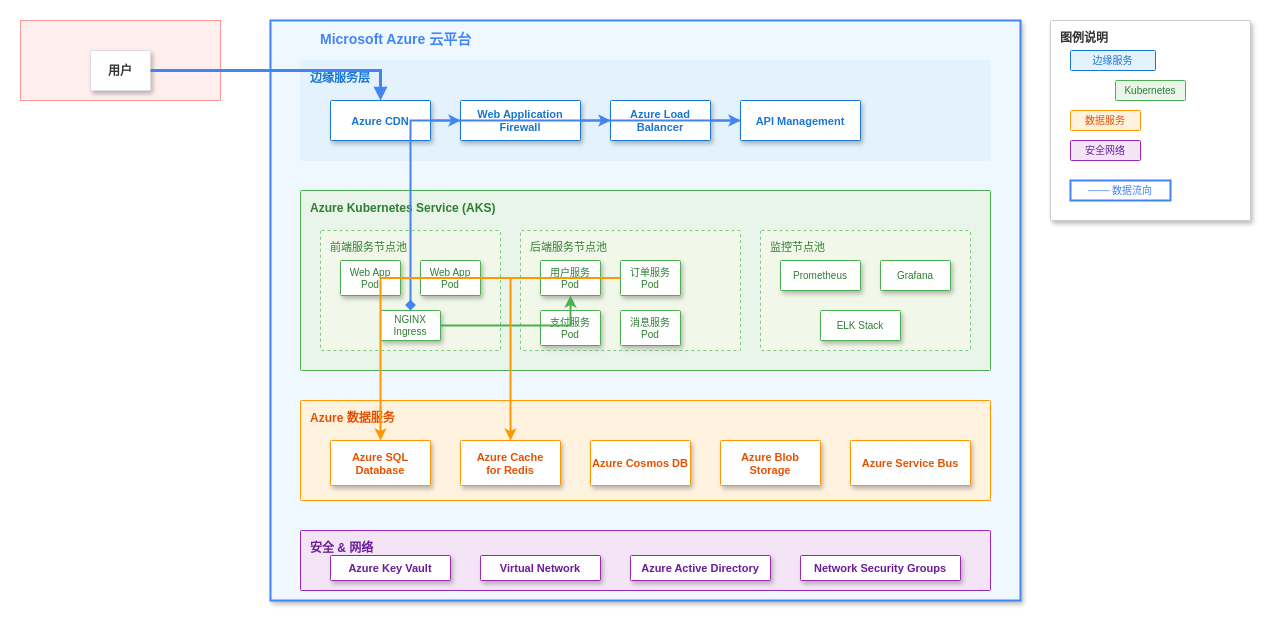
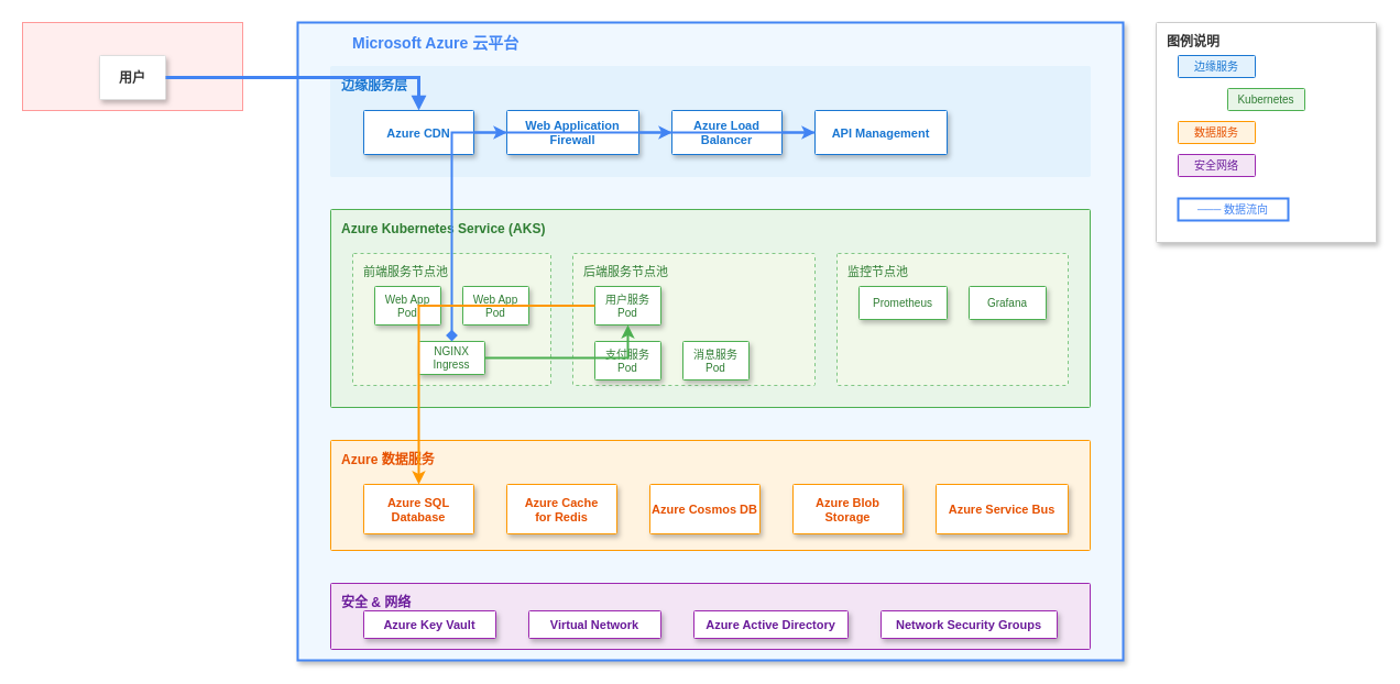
- <mxCell id="44" value="边缘服务" style="strokeColor=#1976D2;shadow=0;strokeWidth=1;rounded=1;absoluteArcSize=1;arcSize=2;fillColor=#E3F2FD;fontColor=#1976D2;fontSize=10;" vertex="1" parent="1"><mxGeometry x="1070" y="50" width="85" height="20" as="geometry" /></mxCell>
+ <mxCell id="44" value="边缘服务" style="strokeColor=#1976D2;shadow=0;strokeWidth=1;rounded=1;absoluteArcSize=1;arcSize=2;fillColor=#E3F2FD;fontColor=#1976D2;fontSize=10;" vertex="1" parent="1"><mxGeometry x="1070" y="50" width="70" height="20" as="geometry" /></mxCell>
- <mxCell id="17" value="订单服务&#10;Pod" style="strokeColor=#4CAF50;shadow=1;strokeWidth=1;rounded=1;absoluteArcSize=1;arcSize=2;fillColor=#ffffff;fontColor=#2E7D32;fontSize=10;" vertex="1" parent="1"><mxGeometry x="620" y="260" width="60" height="35" as="geometry" /></mxCell>
- <mxCell id="23" value="ELK Stack" style="strokeColor=#4CAF50;shadow=1;strokeWidth=1;rounded=1;absoluteArcSize=1;arcSize=2;fillColor=#ffffff;fontColor=#2E7D32;fontSize=10;" vertex="1" parent="1"><mxGeometry x="820" y="310" width="80" height="30" as="geometry" /></mxCell>
- <mxCell id="42" style="edgeStyle=orthogonalEdgeStyle;rounded=0;orthogonalLoop=1;jettySize=auto;html=1;strokeColor=#FF9800;strokeWidth=2;" edge="1" parent="1" source="17" target="26"><mxGeometry relative="1" as="geometry" /></mxCell>
